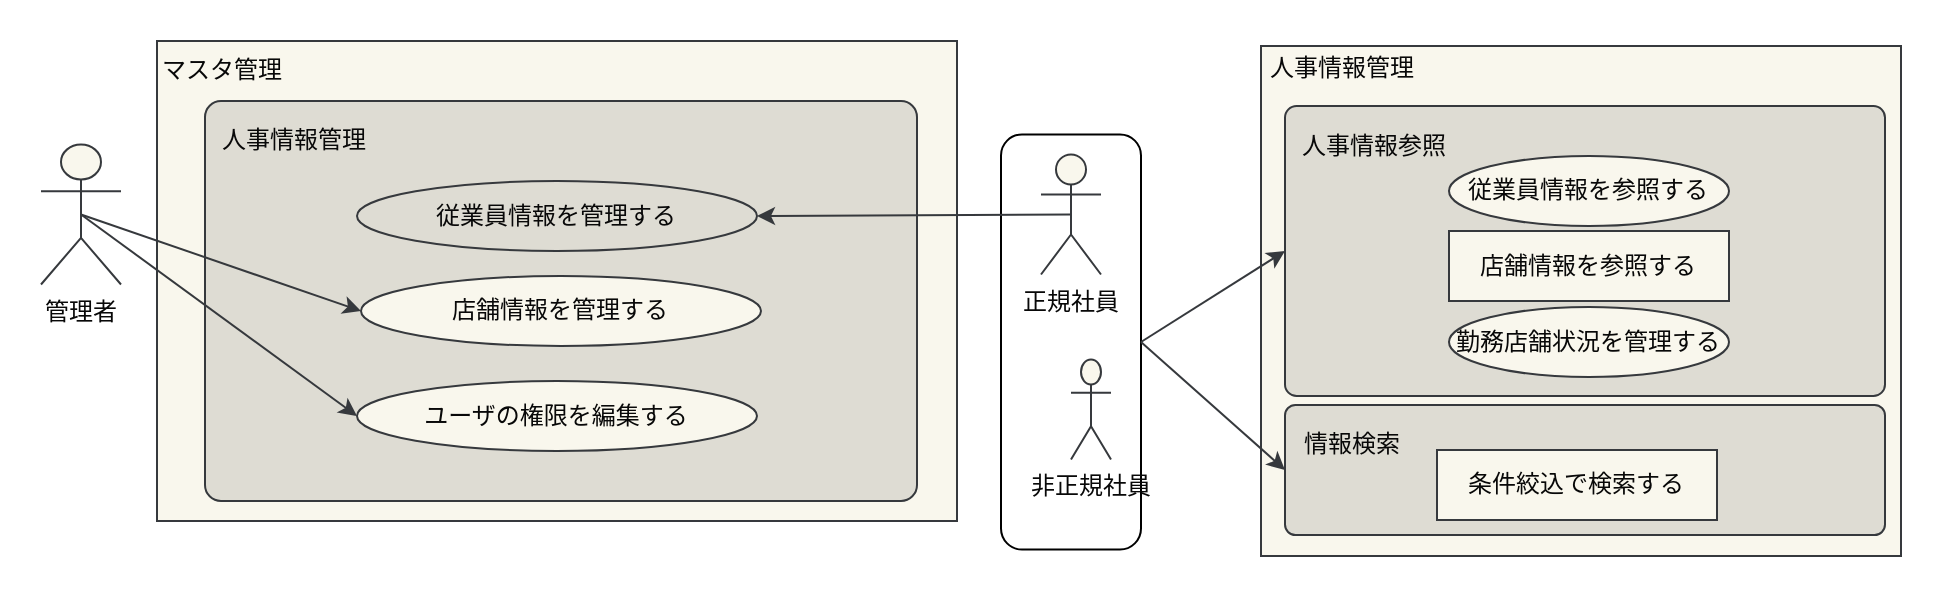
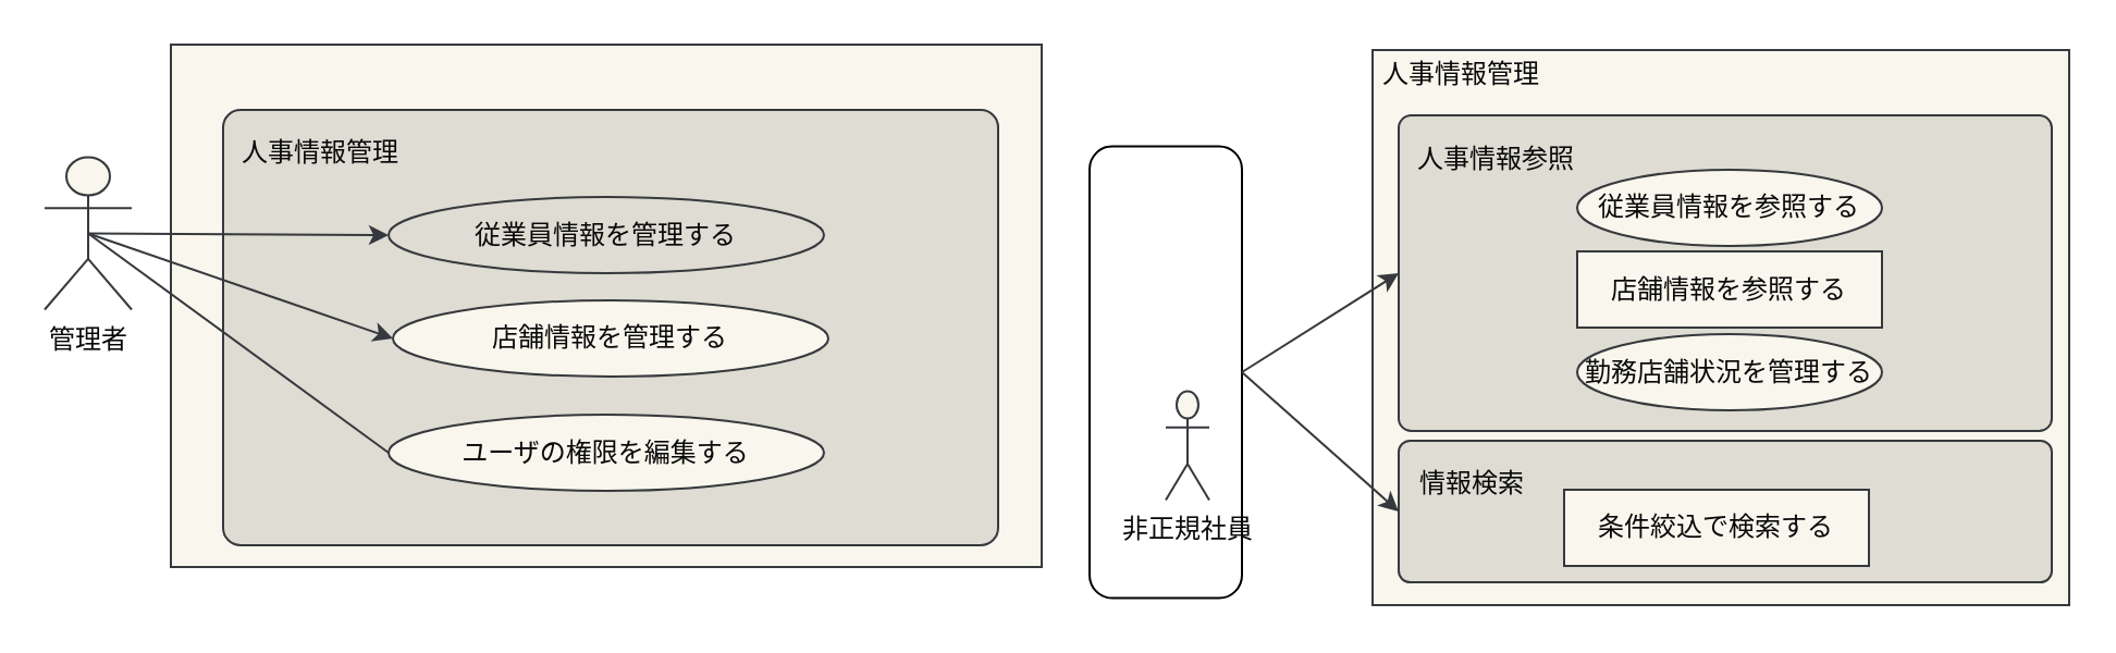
- <mxCell id="13" value="マスタ管理" style="text;html=1;strokeColor=none;fillColor=none;align=center;verticalAlign=middle;whiteSpace=wrap;rounded=0;fontColor=#080808;" parent="1" vertex="1"><mxGeometry x="78" y="20" width="66" height="30" as="geometry" /></mxCell>
+ <mxCell id="20" value="" style="endArrow=classic;html=1;rounded=0;exitX=0.5;exitY=0.5;exitDx=0;exitDy=0;exitPerimeter=0;entryX=0;entryY=0.5;entryDx=0;entryDy=0;strokeColor=#36393d;fillColor=#f9f7ed;fontColor=#080808;" parent="1" source="7" target="15" edge="1"><mxGeometry width="50" height="50" relative="1" as="geometry"><mxPoint x="150" y="360" as="sourcePoint" /><mxPoint x="200" y="310" as="targetPoint" /></mxGeometry></mxCell>
- <mxCell id="27" value="" style="endArrow=classic;html=1;rounded=0;exitX=0.5;exitY=0.5;exitDx=0;exitDy=0;exitPerimeter=0;entryX=1;entryY=0.5;entryDx=0;entryDy=0;strokeColor=#36393d;fillColor=#f9f7ed;fontColor=#080808;" parent="1" source="4" target="15" edge="1"><mxGeometry width="50" height="50" relative="1" as="geometry"><mxPoint x="150" y="350" as="sourcePoint" /><mxPoint x="180" y="140" as="targetPoint" /></mxGeometry></mxCell>
- <mxCell id="4" value="正規社員" style="shape=umlActor;verticalLabelPosition=bottom;verticalAlign=top;html=1;outlineConnect=0;strokeColor=#36393d;fillColor=#f9f7ed;fontColor=#080808;" parent="1" vertex="1"><mxGeometry x="520" y="76.75" width="30" height="60" as="geometry" /></mxCell>
- <mxCell id="22" value="" style="endArrow=classic;html=1;rounded=0;exitX=0.5;exitY=0.5;exitDx=0;exitDy=0;exitPerimeter=0;entryX=0;entryY=0.5;entryDx=0;entryDy=0;strokeColor=#36393d;fillColor=#f9f7ed;fontColor=#080808;" parent="1" source="7" target="17" edge="1"><mxGeometry width="50" height="50" relative="1" as="geometry"><mxPoint x="150" y="360" as="sourcePoint" /><mxPoint x="200" y="310" as="targetPoint" /></mxGeometry></mxCell>
+ <mxCell id="22" value="" style="endArrow=none;html=1;rounded=0;exitX=0.5;exitY=0.5;exitDx=0;exitDy=0;exitPerimeter=0;entryX=0;entryY=0.5;entryDx=0;entryDy=0;strokeColor=#36393d;fillColor=#f9f7ed;fontColor=#080808;" parent="1" source="7" target="17" edge="1"><mxGeometry width="50" height="50" relative="1" as="geometry"><mxPoint x="150" y="360" as="sourcePoint" /><mxPoint x="200" y="310" as="targetPoint" /></mxGeometry></mxCell>
